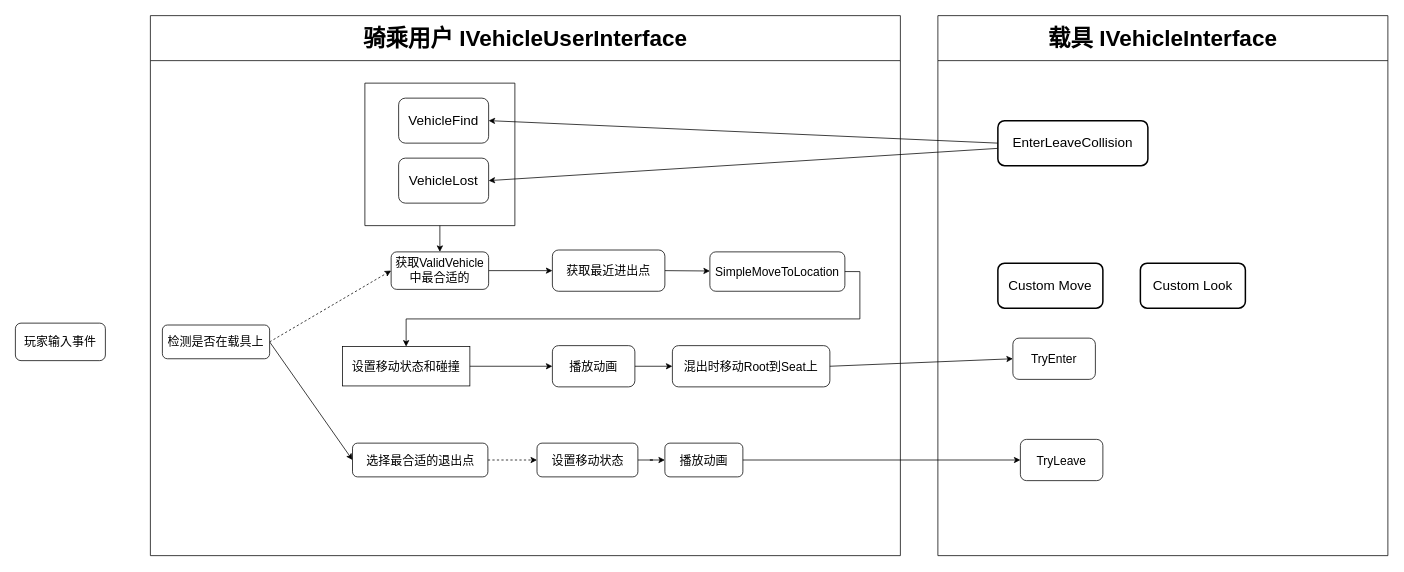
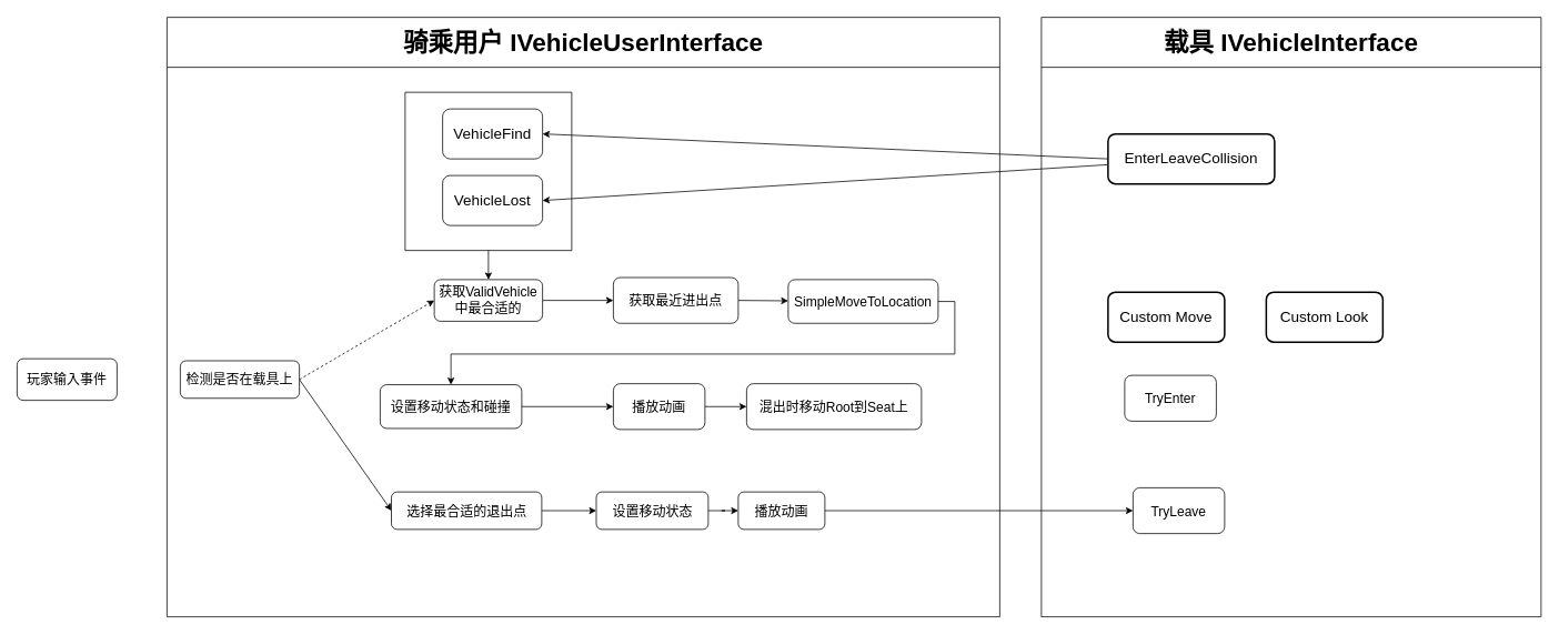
- <mxCell id="35" style="rounded=0;orthogonalLoop=1;jettySize=auto;html=1;exitX=1;exitY=0.5;exitDx=0;exitDy=0;entryX=0;entryY=0.5;entryDx=0;entryDy=0;" edge="1" parent="1" source="27" target="5"><mxGeometry relative="1" as="geometry" /></mxCell>
- <mxCell id="24" value="&lt;span style=&quot;font-size: 16px;&quot;&gt;设置移动状态和碰撞&lt;/span&gt;" style="whiteSpace=wrap;html=1;rounded=0;" vertex="1" parent="9"><mxGeometry x="256" y="441.25" width="170" height="52.5" as="geometry" /></mxCell>
+ <mxCell id="24" value="&lt;span style=&quot;font-size: 16px;&quot;&gt;设置移动状态和碰撞&lt;/span&gt;" style="rounded=1;whiteSpace=wrap;html=1;" vertex="1" parent="9"><mxGeometry x="256" y="441.25" width="170" height="52.5" as="geometry" /></mxCell>
- <mxCell id="28" style="edgeStyle=orthogonalEdgeStyle;rounded=0;orthogonalLoop=1;jettySize=auto;html=1;exitX=1;exitY=0.5;exitDx=0;exitDy=0;entryX=0;entryY=0.5;entryDx=0;entryDy=0;dashed=1;" edge="1" parent="9" source="29" target="31"><mxGeometry relative="1" as="geometry" /></mxCell>
+ <mxCell id="28" style="edgeStyle=orthogonalEdgeStyle;rounded=0;orthogonalLoop=1;jettySize=auto;html=1;exitX=1;exitY=0.5;exitDx=0;exitDy=0;entryX=0;entryY=0.5;entryDx=0;entryDy=0;" edge="1" parent="9" source="29" target="31"><mxGeometry relative="1" as="geometry" /></mxCell>
